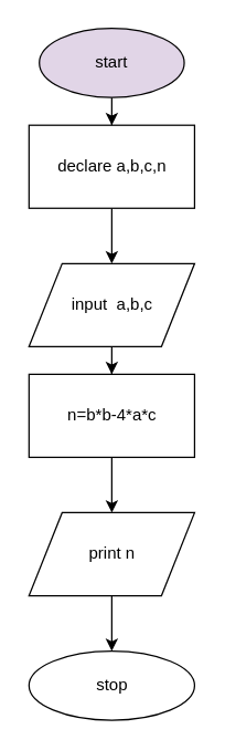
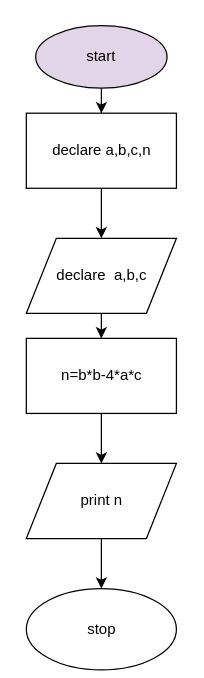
- <mxCell id="7" value="input&amp;nbsp; a,b,c" style="shape=parallelogram;perimeter=parallelogramPerimeter;whiteSpace=wrap;html=1;" vertex="1" parent="1"><mxGeometry x="20.5" y="190" width="120" height="60" as="geometry" /></mxCell>
+ <mxCell id="7" value="declare&amp;nbsp; a,b,c" style="shape=parallelogram;perimeter=parallelogramPerimeter;whiteSpace=wrap;html=1;" vertex="1" parent="1"><mxGeometry x="20.5" y="190" width="120" height="60" as="geometry" /></mxCell>
- <mxCell id="12" value="stop" style="ellipse;whiteSpace=wrap;html=1;" vertex="1" parent="1"><mxGeometry x="20.5" y="470" width="120" height="50" as="geometry" /></mxCell>
+ <mxCell id="12" value="stop" style="ellipse;whiteSpace=wrap;html=1;" vertex="1" parent="1"><mxGeometry x="20.5" y="470" width="120" height="65" as="geometry" /></mxCell>
